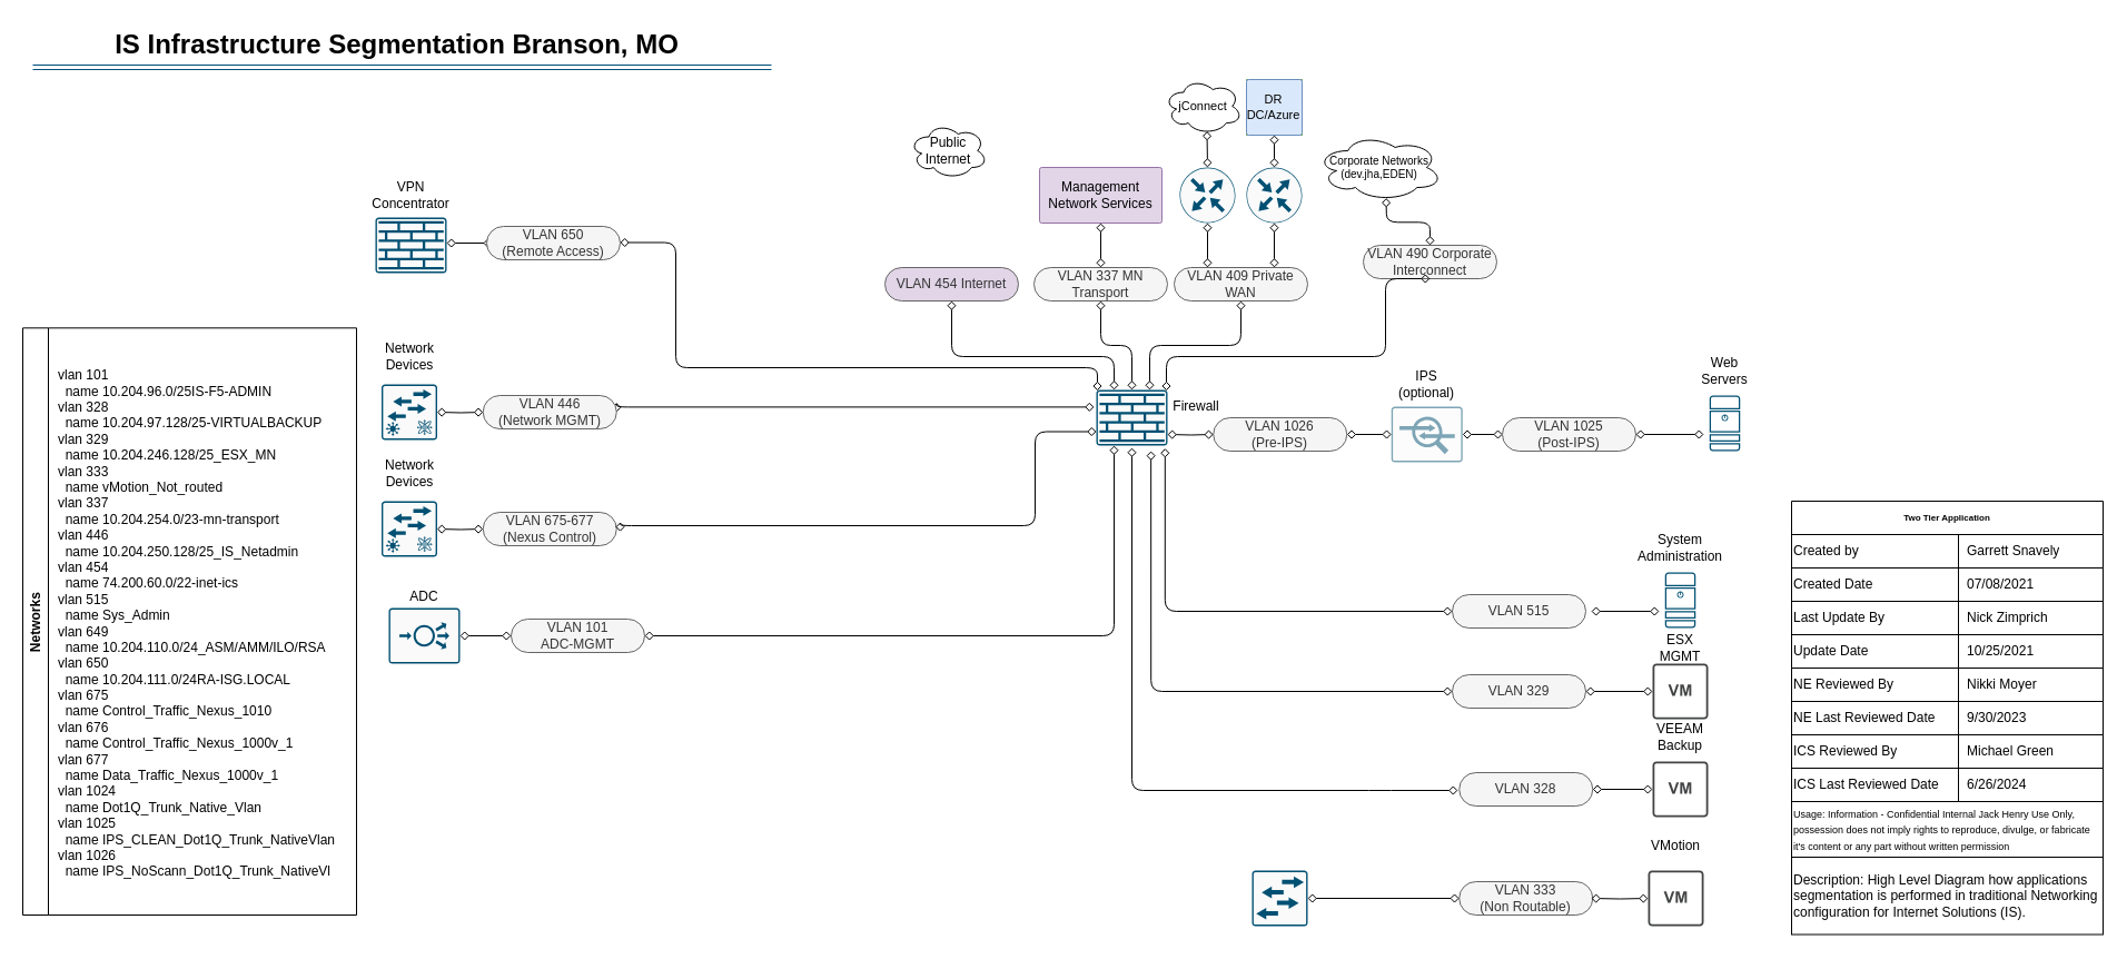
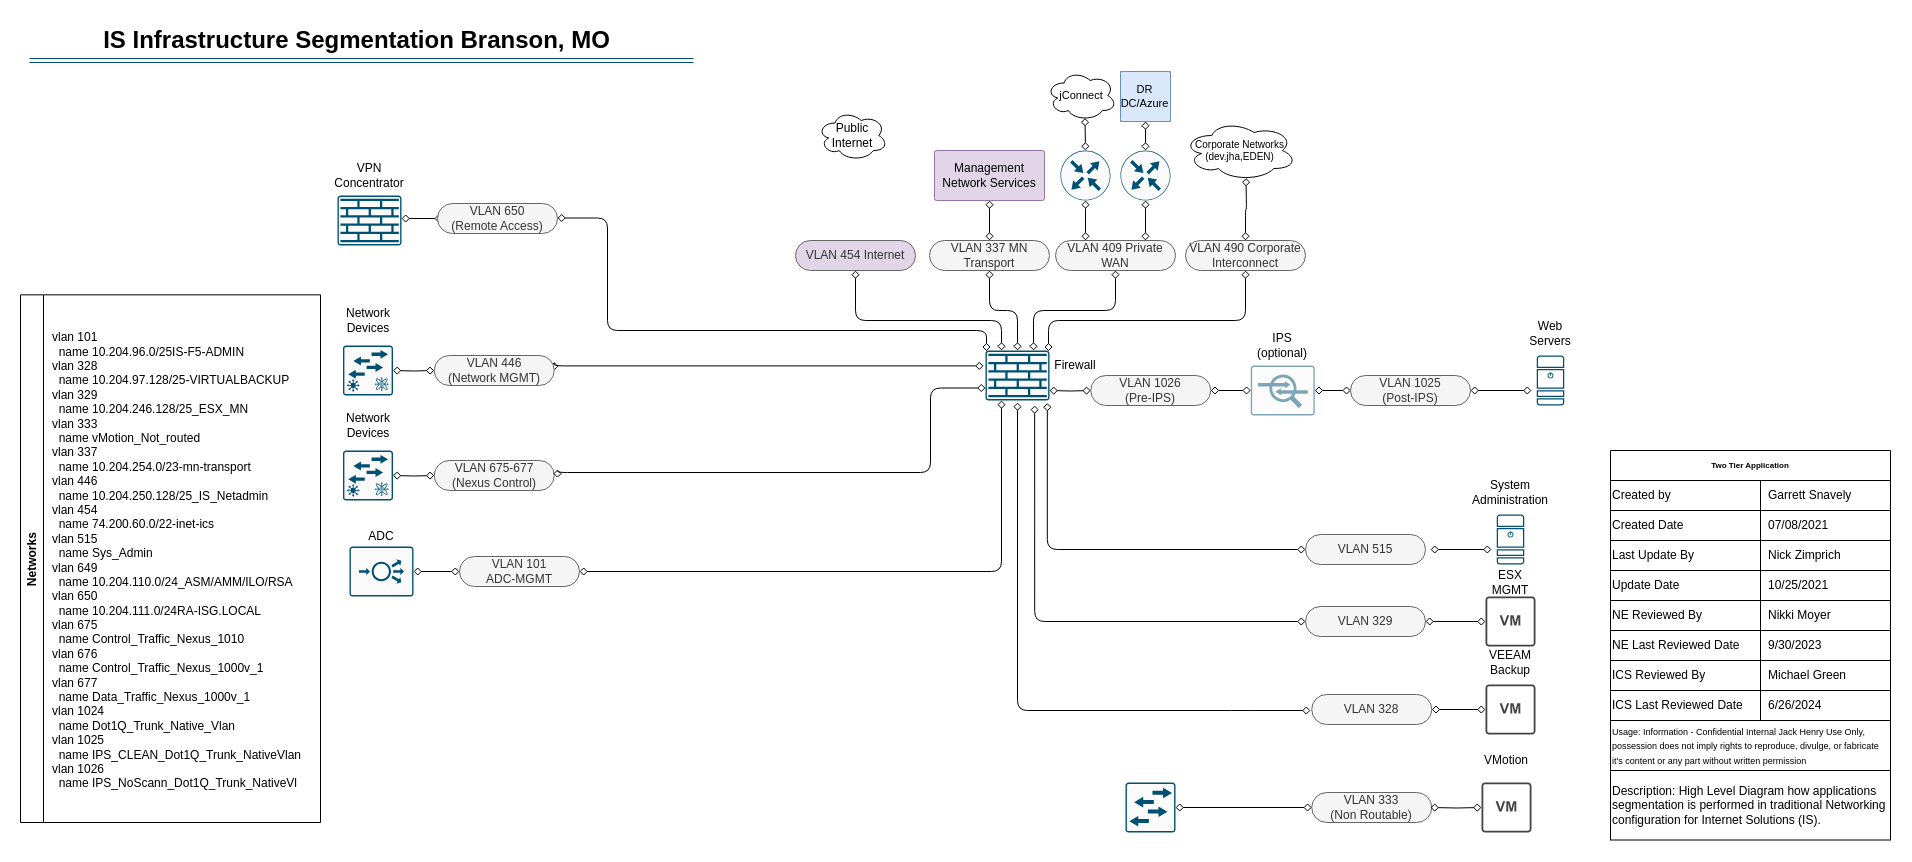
- <mxCell id="13" value="VLAN 490 Corporate Interconnect" style="rounded=1;whiteSpace=wrap;html=1;arcSize=50;comic=0;fillColor=#f5f5f5;strokeColor=#666666;fontColor=#333333;" parent="1" vertex="1"><mxGeometry x="1225" y="220" width="120" height="30" as="geometry" /></mxCell>
+ <mxCell id="13" value="VLAN 490 Corporate Interconnect" style="rounded=1;whiteSpace=wrap;html=1;arcSize=50;comic=0;fillColor=#f5f5f5;strokeColor=#666666;fontColor=#333333;" parent="1" vertex="1"><mxGeometry x="1185" y="240" width="120" height="30" as="geometry" /></mxCell>
